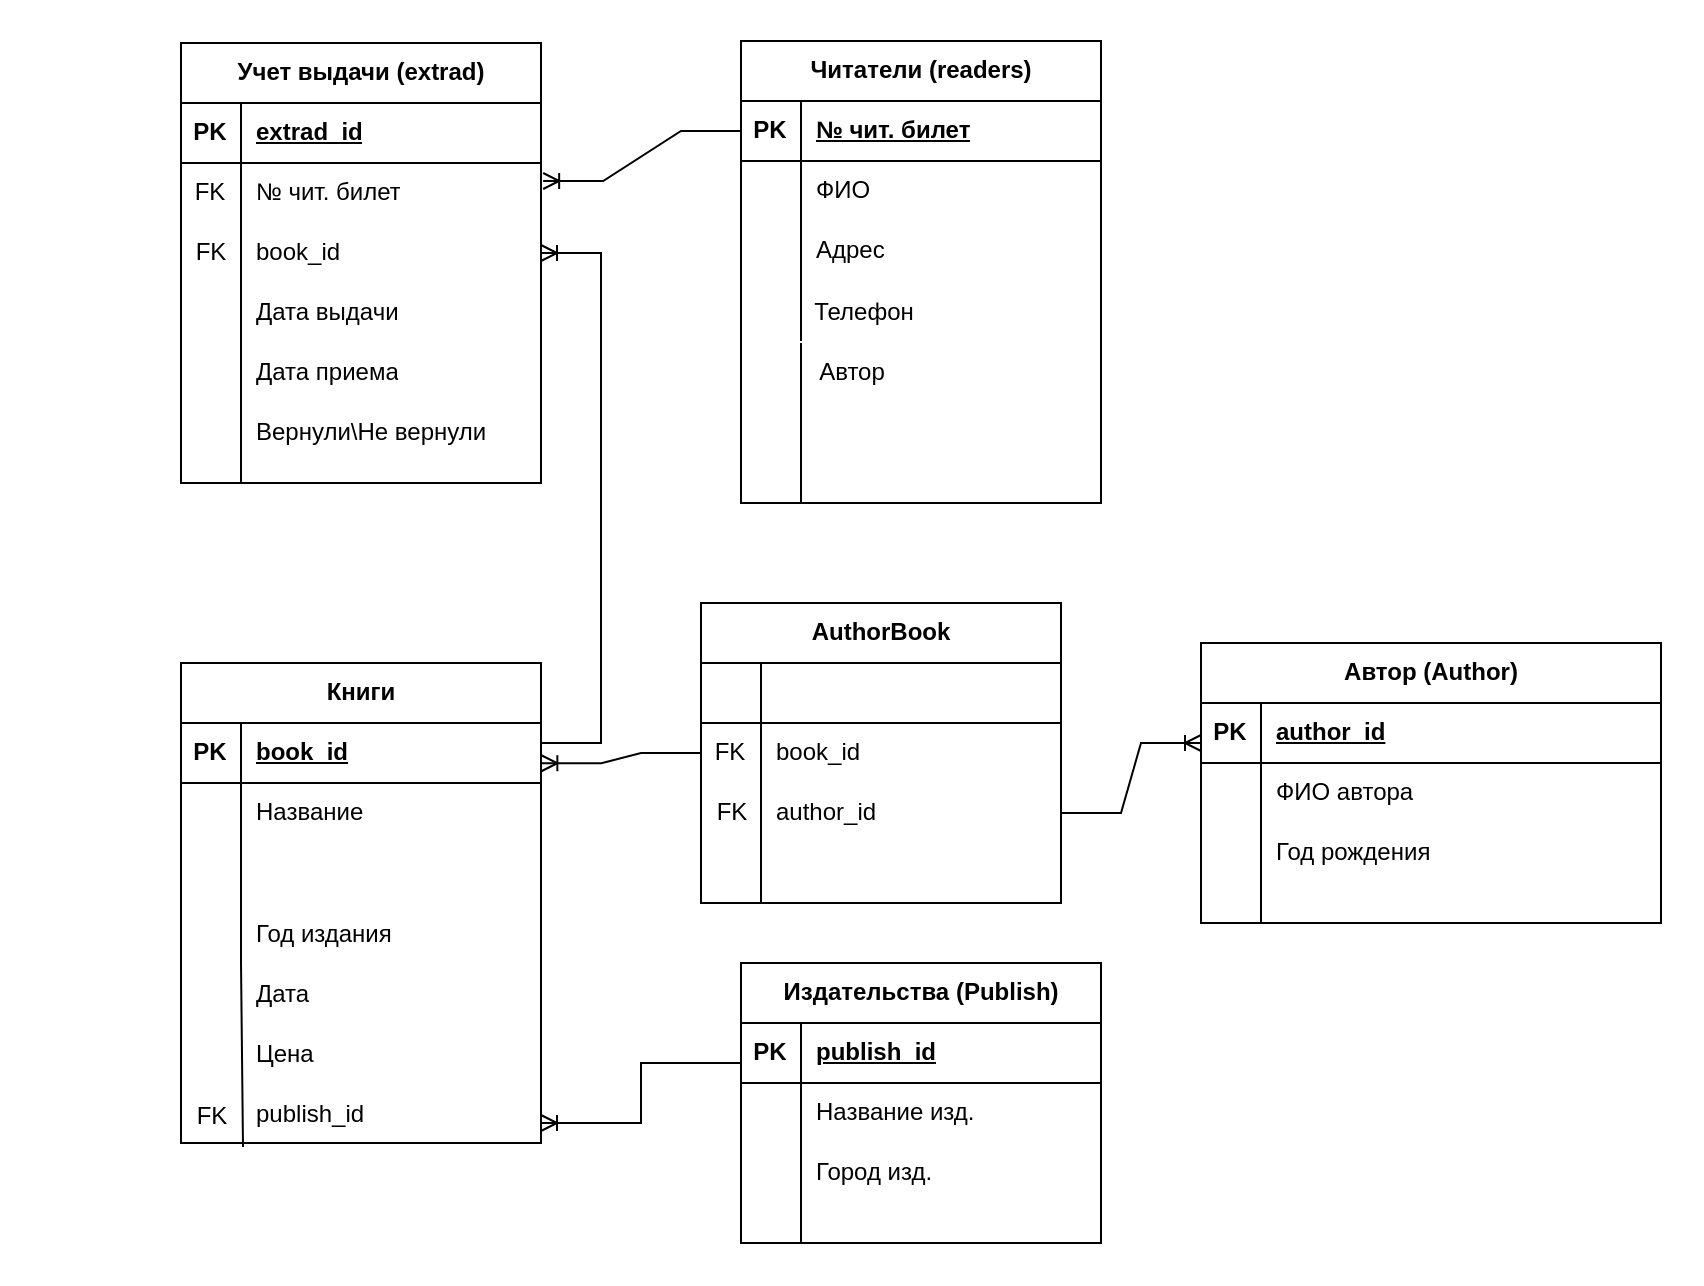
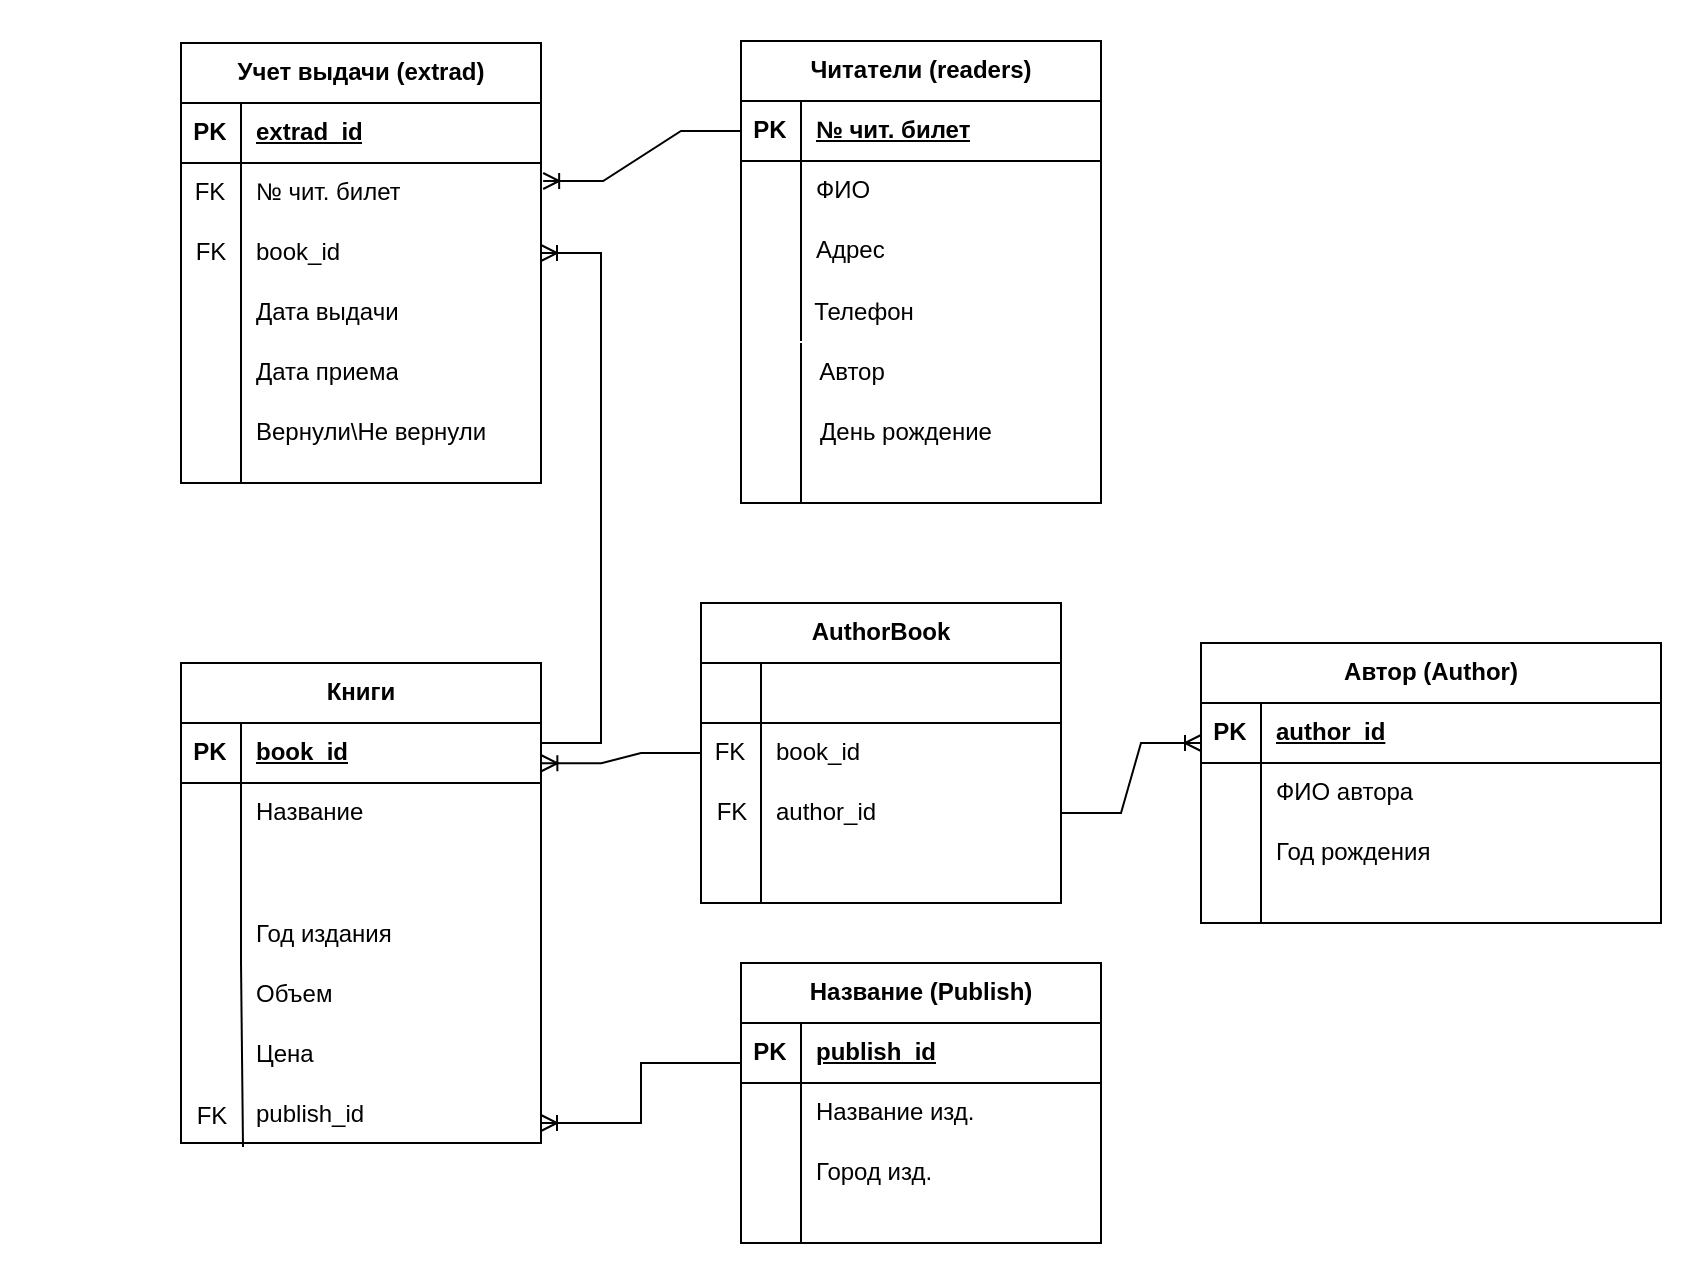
+ <mxCell id="66" value="День рождение" style="text;html=1;strokeColor=none;fillColor=none;align=center;verticalAlign=middle;whiteSpace=wrap;rounded=0;" parent="1" vertex="1"><mxGeometry x="396" y="201" width="114" height="30" as="geometry" /></mxCell>
- <mxCell id="28" value="Издательства (Publish)" style="shape=table;startSize=30;container=1;collapsible=1;childLayout=tableLayout;fixedRows=1;rowLines=0;fontStyle=1;align=center;resizeLast=1;html=1;" parent="1" vertex="1"><mxGeometry x="370" y="481" width="180" height="140" as="geometry"><mxRectangle x="620" y="40" width="120" height="30" as="alternateBounds" /></mxGeometry></mxCell>
+ <mxCell id="28" value="Название (Publish)" style="shape=table;startSize=30;container=1;collapsible=1;childLayout=tableLayout;fixedRows=1;rowLines=0;fontStyle=1;align=center;resizeLast=1;html=1;" parent="1" vertex="1"><mxGeometry x="370" y="481" width="180" height="140" as="geometry"><mxRectangle x="620" y="40" width="120" height="30" as="alternateBounds" /></mxGeometry></mxCell>
- <mxCell id="44" value="Дата" style="shape=partialRectangle;connectable=0;fillColor=none;top=0;left=0;bottom=0;right=0;align=left;spacingLeft=6;overflow=hidden;whiteSpace=wrap;html=1;" parent="1" vertex="1"><mxGeometry x="120" y="482" width="150" height="30" as="geometry"><mxRectangle width="150" height="30" as="alternateBounds" /></mxGeometry></mxCell>
+ <mxCell id="44" value="Объем" style="shape=partialRectangle;connectable=0;fillColor=none;top=0;left=0;bottom=0;right=0;align=left;spacingLeft=6;overflow=hidden;whiteSpace=wrap;html=1;" parent="1" vertex="1"><mxGeometry x="120" y="482" width="150" height="30" as="geometry"><mxRectangle width="150" height="30" as="alternateBounds" /></mxGeometry></mxCell>
